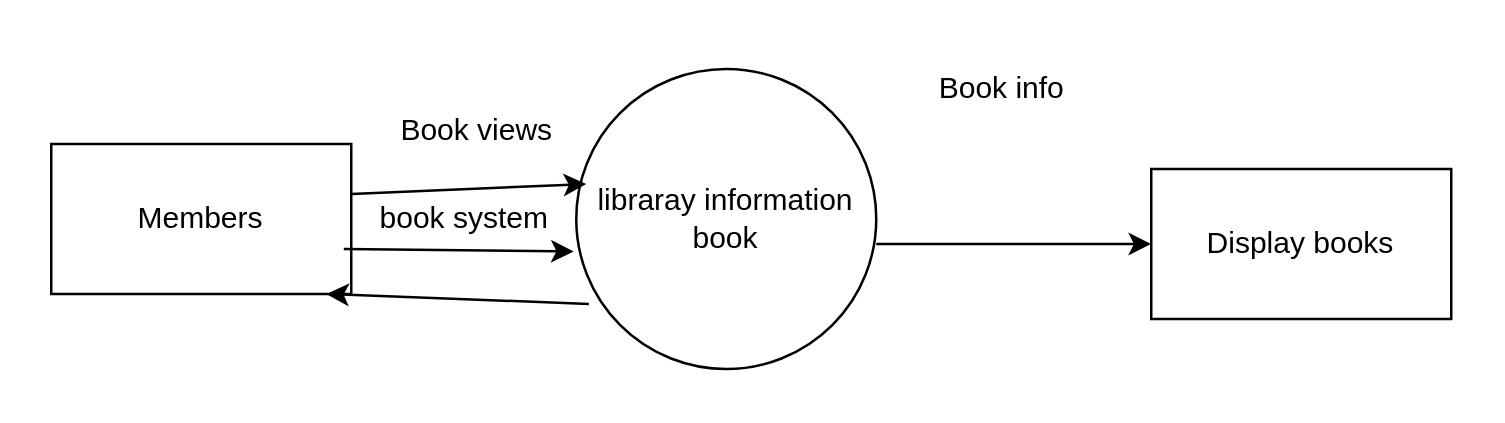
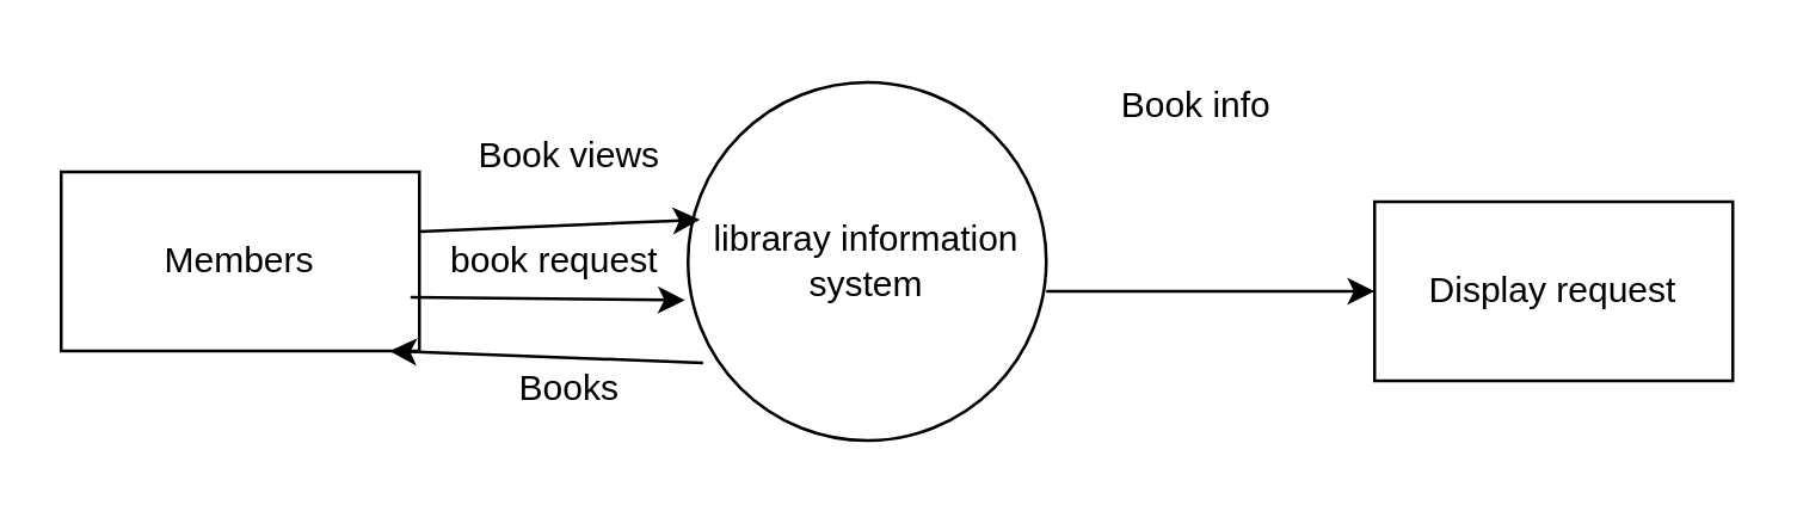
- <mxCell id="7" value="book system" style="text;html=1;align=center;verticalAlign=middle;resizable=0;points=[];autosize=1;strokeColor=none;fillColor=none;" vertex="1" parent="1"><mxGeometry x="140" y="72" width="90" height="30" as="geometry" /></mxCell>
+ <mxCell id="7" value="book request" style="text;html=1;align=center;verticalAlign=middle;resizable=0;points=[];autosize=1;strokeColor=none;fillColor=none;" vertex="1" parent="1"><mxGeometry x="140" y="72" width="90" height="30" as="geometry" /></mxCell>
- <mxCell id="4" value="libraray information book" style="ellipse;whiteSpace=wrap;html=1;aspect=fixed;" vertex="1" parent="1"><mxGeometry x="230" y="27" width="120" height="120" as="geometry" /></mxCell>
+ <mxCell id="4" value="libraray information system" style="ellipse;whiteSpace=wrap;html=1;aspect=fixed;" vertex="1" parent="1"><mxGeometry x="230" y="27" width="120" height="120" as="geometry" /></mxCell>
- <mxCell id="10" value="Display books" style="rounded=0;whiteSpace=wrap;html=1;" vertex="1" parent="1"><mxGeometry x="460" y="67" width="120" height="60" as="geometry" /></mxCell>
+ <mxCell id="10" value="Display request" style="rounded=0;whiteSpace=wrap;html=1;" vertex="1" parent="1"><mxGeometry x="460" y="67" width="120" height="60" as="geometry" /></mxCell>
+ <mxCell id="12" value="Books" style="text;html=1;align=center;verticalAlign=middle;resizable=0;points=[];autosize=1;strokeColor=none;fillColor=none;" vertex="1" parent="1"><mxGeometry x="160" y="115" width="60" height="30" as="geometry" /></mxCell>
